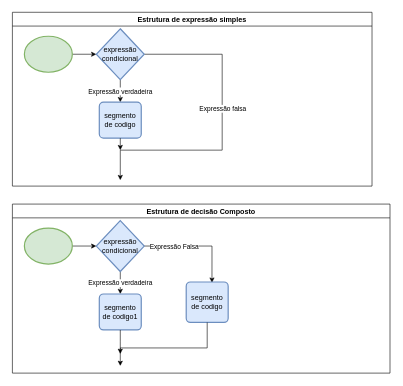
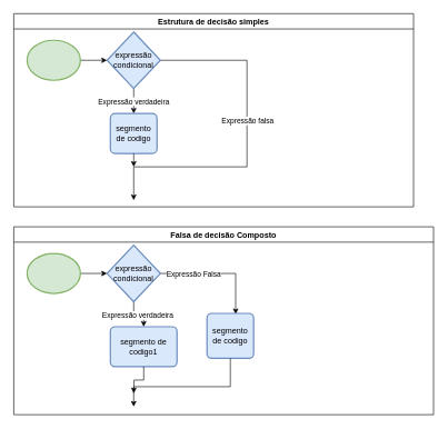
- <mxCell id="2" value="Estrutura de expressão simples" style="swimlane;" vertex="1" parent="1"><mxGeometry x="20" y="20" width="600" height="290" as="geometry" /></mxCell>
+ <mxCell id="2" value="Estrutura de decisão simples" style="swimlane;" vertex="1" parent="1"><mxGeometry x="20" y="20" width="600" height="290" as="geometry" /></mxCell>
- <mxCell id="11" value="Estrutura de decisão Composto" style="swimlane;" vertex="1" parent="1"><mxGeometry x="20" y="340" width="630" height="282" as="geometry" /></mxCell>
+ <mxCell id="11" value="Falsa de decisão Composto" style="swimlane;" vertex="1" parent="1"><mxGeometry x="20" y="340" width="630" height="282" as="geometry" /></mxCell>
- <mxCell id="18" value="segmento de codigo1" style="rounded=1;whiteSpace=wrap;html=1;absoluteArcSize=1;arcSize=14;strokeWidth=2;fillColor=#dae8fc;strokeColor=#6c8ebf;" vertex="1" parent="11"><mxGeometry x="145" y="150" width="70" height="60" as="geometry" /></mxCell>
+ <mxCell id="18" value="segmento de codigo1" style="rounded=1;whiteSpace=wrap;html=1;absoluteArcSize=1;arcSize=14;strokeWidth=2;fillColor=#dae8fc;strokeColor=#6c8ebf;" vertex="1" parent="11"><mxGeometry x="145" y="150" width="100" height="60" as="geometry" /></mxCell>
